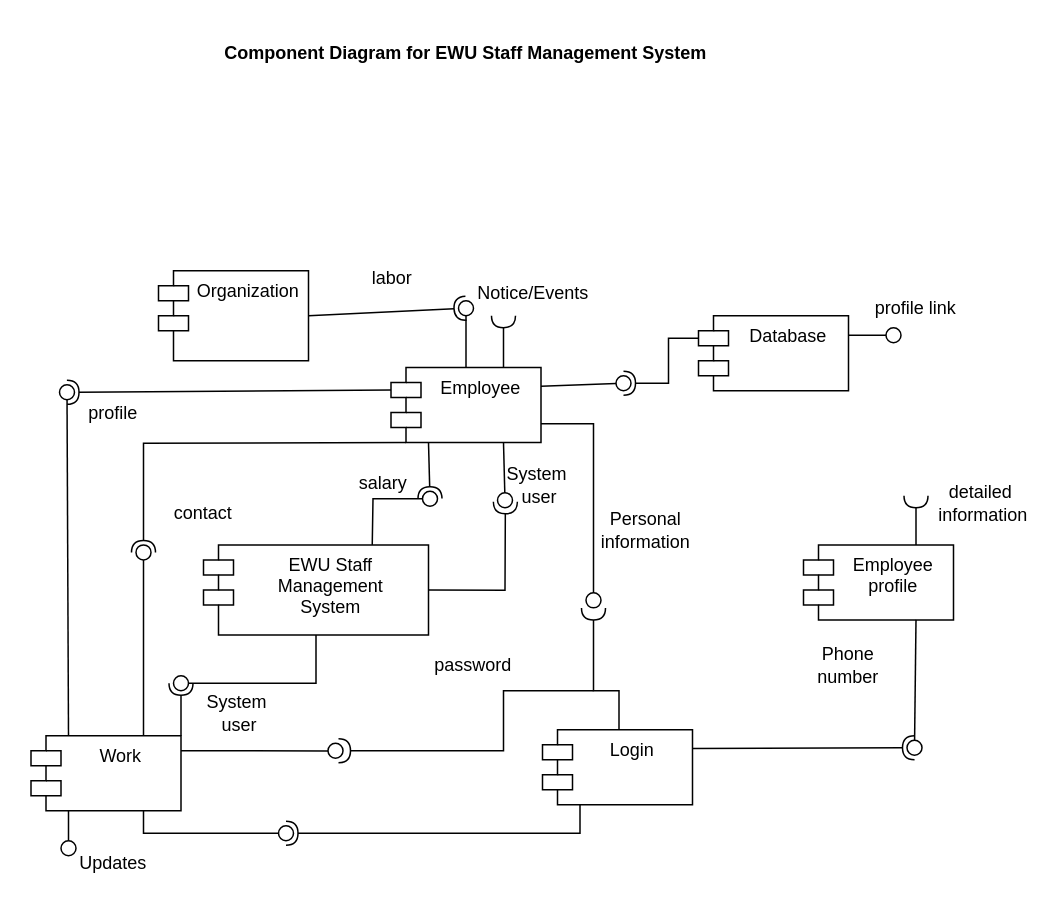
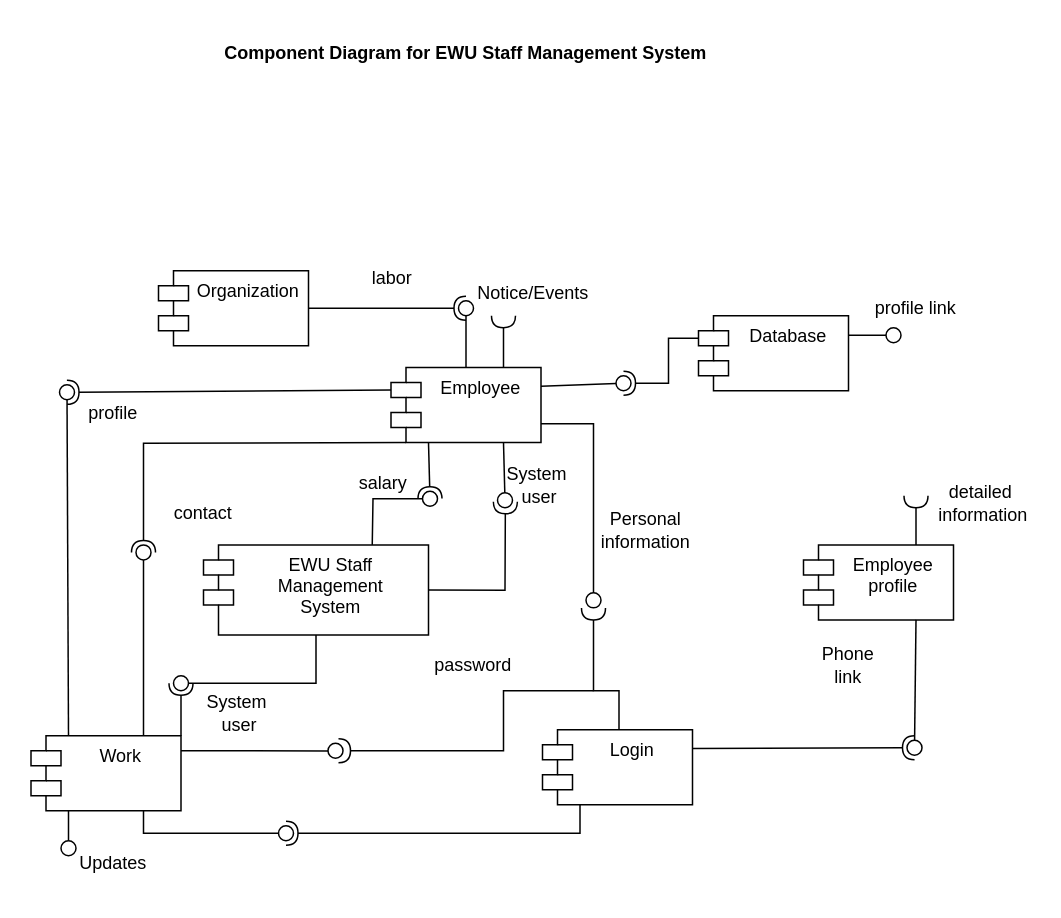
- <mxCell id="8" value="Organization" style="shape=module;align=left;spacingLeft=20;align=center;verticalAlign=top;" parent="1" vertex="1"><mxGeometry x="105" y="180" width="100" height="60" as="geometry" /></mxCell>
+ <mxCell id="8" value="Organization" style="shape=module;align=left;spacingLeft=20;align=center;verticalAlign=top;" parent="1" vertex="1"><mxGeometry x="105" y="180" width="100" height="50" as="geometry" /></mxCell>
- <mxCell id="22" value="Phone&lt;br&gt;number" style="text;strokeColor=none;align=center;fillColor=none;html=1;verticalAlign=middle;whiteSpace=wrap;rounded=0;" parent="1" vertex="1"><mxGeometry x="535" y="428" width="60" height="30" as="geometry" /></mxCell>
+ <mxCell id="22" value="Phone&lt;br&gt;link" style="text;strokeColor=none;align=center;fillColor=none;html=1;verticalAlign=middle;whiteSpace=wrap;rounded=0;" parent="1" vertex="1"><mxGeometry x="535" y="428" width="60" height="30" as="geometry" /></mxCell>
